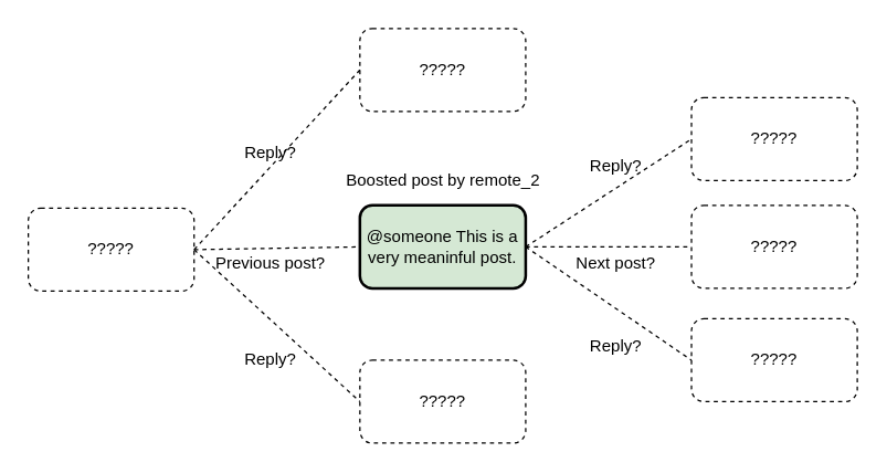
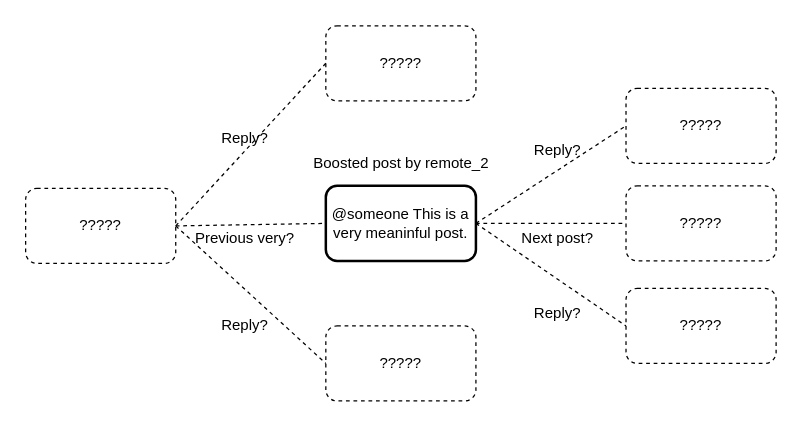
- <mxCell id="2" value="@someone This is a very meaninful post." style="rounded=1;whiteSpace=wrap;html=1;strokeWidth=2;fillColor=#d5e8d4;" vertex="1" parent="1"><mxGeometry x="260" y="148" width="120" height="60" as="geometry" /></mxCell>
+ <mxCell id="2" value="@someone This is a very meaninful post." style="rounded=1;whiteSpace=wrap;html=1;strokeWidth=2;" vertex="1" parent="1"><mxGeometry x="260" y="148" width="120" height="60" as="geometry" /></mxCell>
- <mxCell id="5" value="Previous post?" style="text;html=1;align=center;verticalAlign=middle;resizable=0;points=[];autosize=1;" vertex="1" parent="1"><mxGeometry x="150" y="180" width="90" height="20" as="geometry" /></mxCell>
+ <mxCell id="5" value="Previous very?" style="text;html=1;align=center;verticalAlign=middle;resizable=0;points=[];autosize=1;" vertex="1" parent="1"><mxGeometry x="150" y="180" width="90" height="20" as="geometry" /></mxCell>
